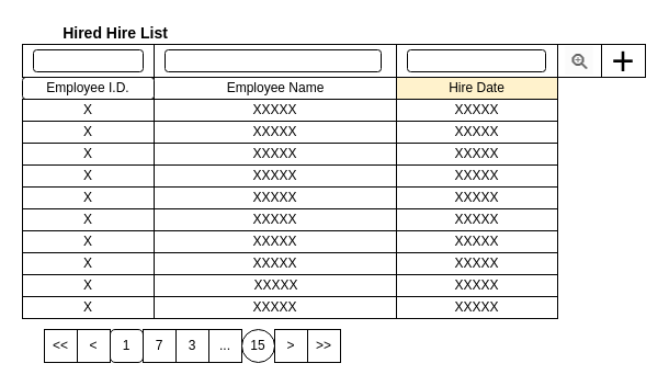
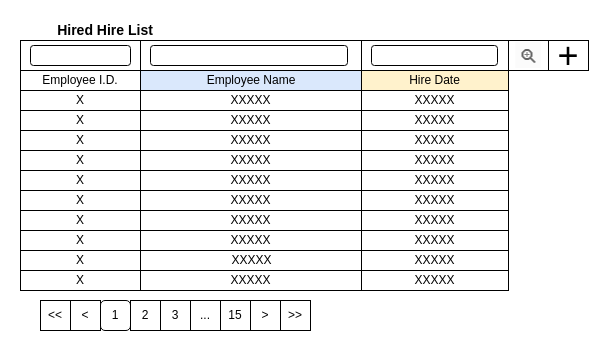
- <mxCell id="3" value="Employee I.D." style="whiteSpace=wrap;html=1;rounded=1;" parent="1" vertex="1"><mxGeometry x="20" y="70" width="120" height="20" as="geometry" /></mxCell>
+ <mxCell id="3" value="Employee I.D." style="rounded=0;whiteSpace=wrap;html=1;" parent="1" vertex="1"><mxGeometry x="20" y="70" width="120" height="20" as="geometry" /></mxCell>
- <mxCell id="2" value="Employee Name" style="rounded=0;whiteSpace=wrap;html=1;" parent="1" vertex="1"><mxGeometry x="140" y="70" width="222" height="20" as="geometry" /></mxCell>
+ <mxCell id="2" value="Employee Name" style="rounded=0;whiteSpace=wrap;html=1;fillColor=#dae8fc;" parent="1" vertex="1"><mxGeometry x="140" y="70" width="222" height="20" as="geometry" /></mxCell>
- <mxCell id="46" value="7" style="whiteSpace=wrap;html=1;aspect=fixed;" parent="1" vertex="1"><mxGeometry x="130" y="300" width="30" height="30" as="geometry" /></mxCell>
+ <mxCell id="46" value="2" style="whiteSpace=wrap;html=1;aspect=fixed;" parent="1" vertex="1"><mxGeometry x="130" y="300" width="30" height="30" as="geometry" /></mxCell>
- <mxCell id="49" value="15" style="ellipse;whiteSpace=wrap;html=1;aspect=fixed;" parent="1" vertex="1"><mxGeometry x="220" y="300" width="30" height="30" as="geometry" /></mxCell>
+ <mxCell id="49" value="15" style="whiteSpace=wrap;html=1;aspect=fixed;" parent="1" vertex="1"><mxGeometry x="220" y="300" width="30" height="30" as="geometry" /></mxCell>
